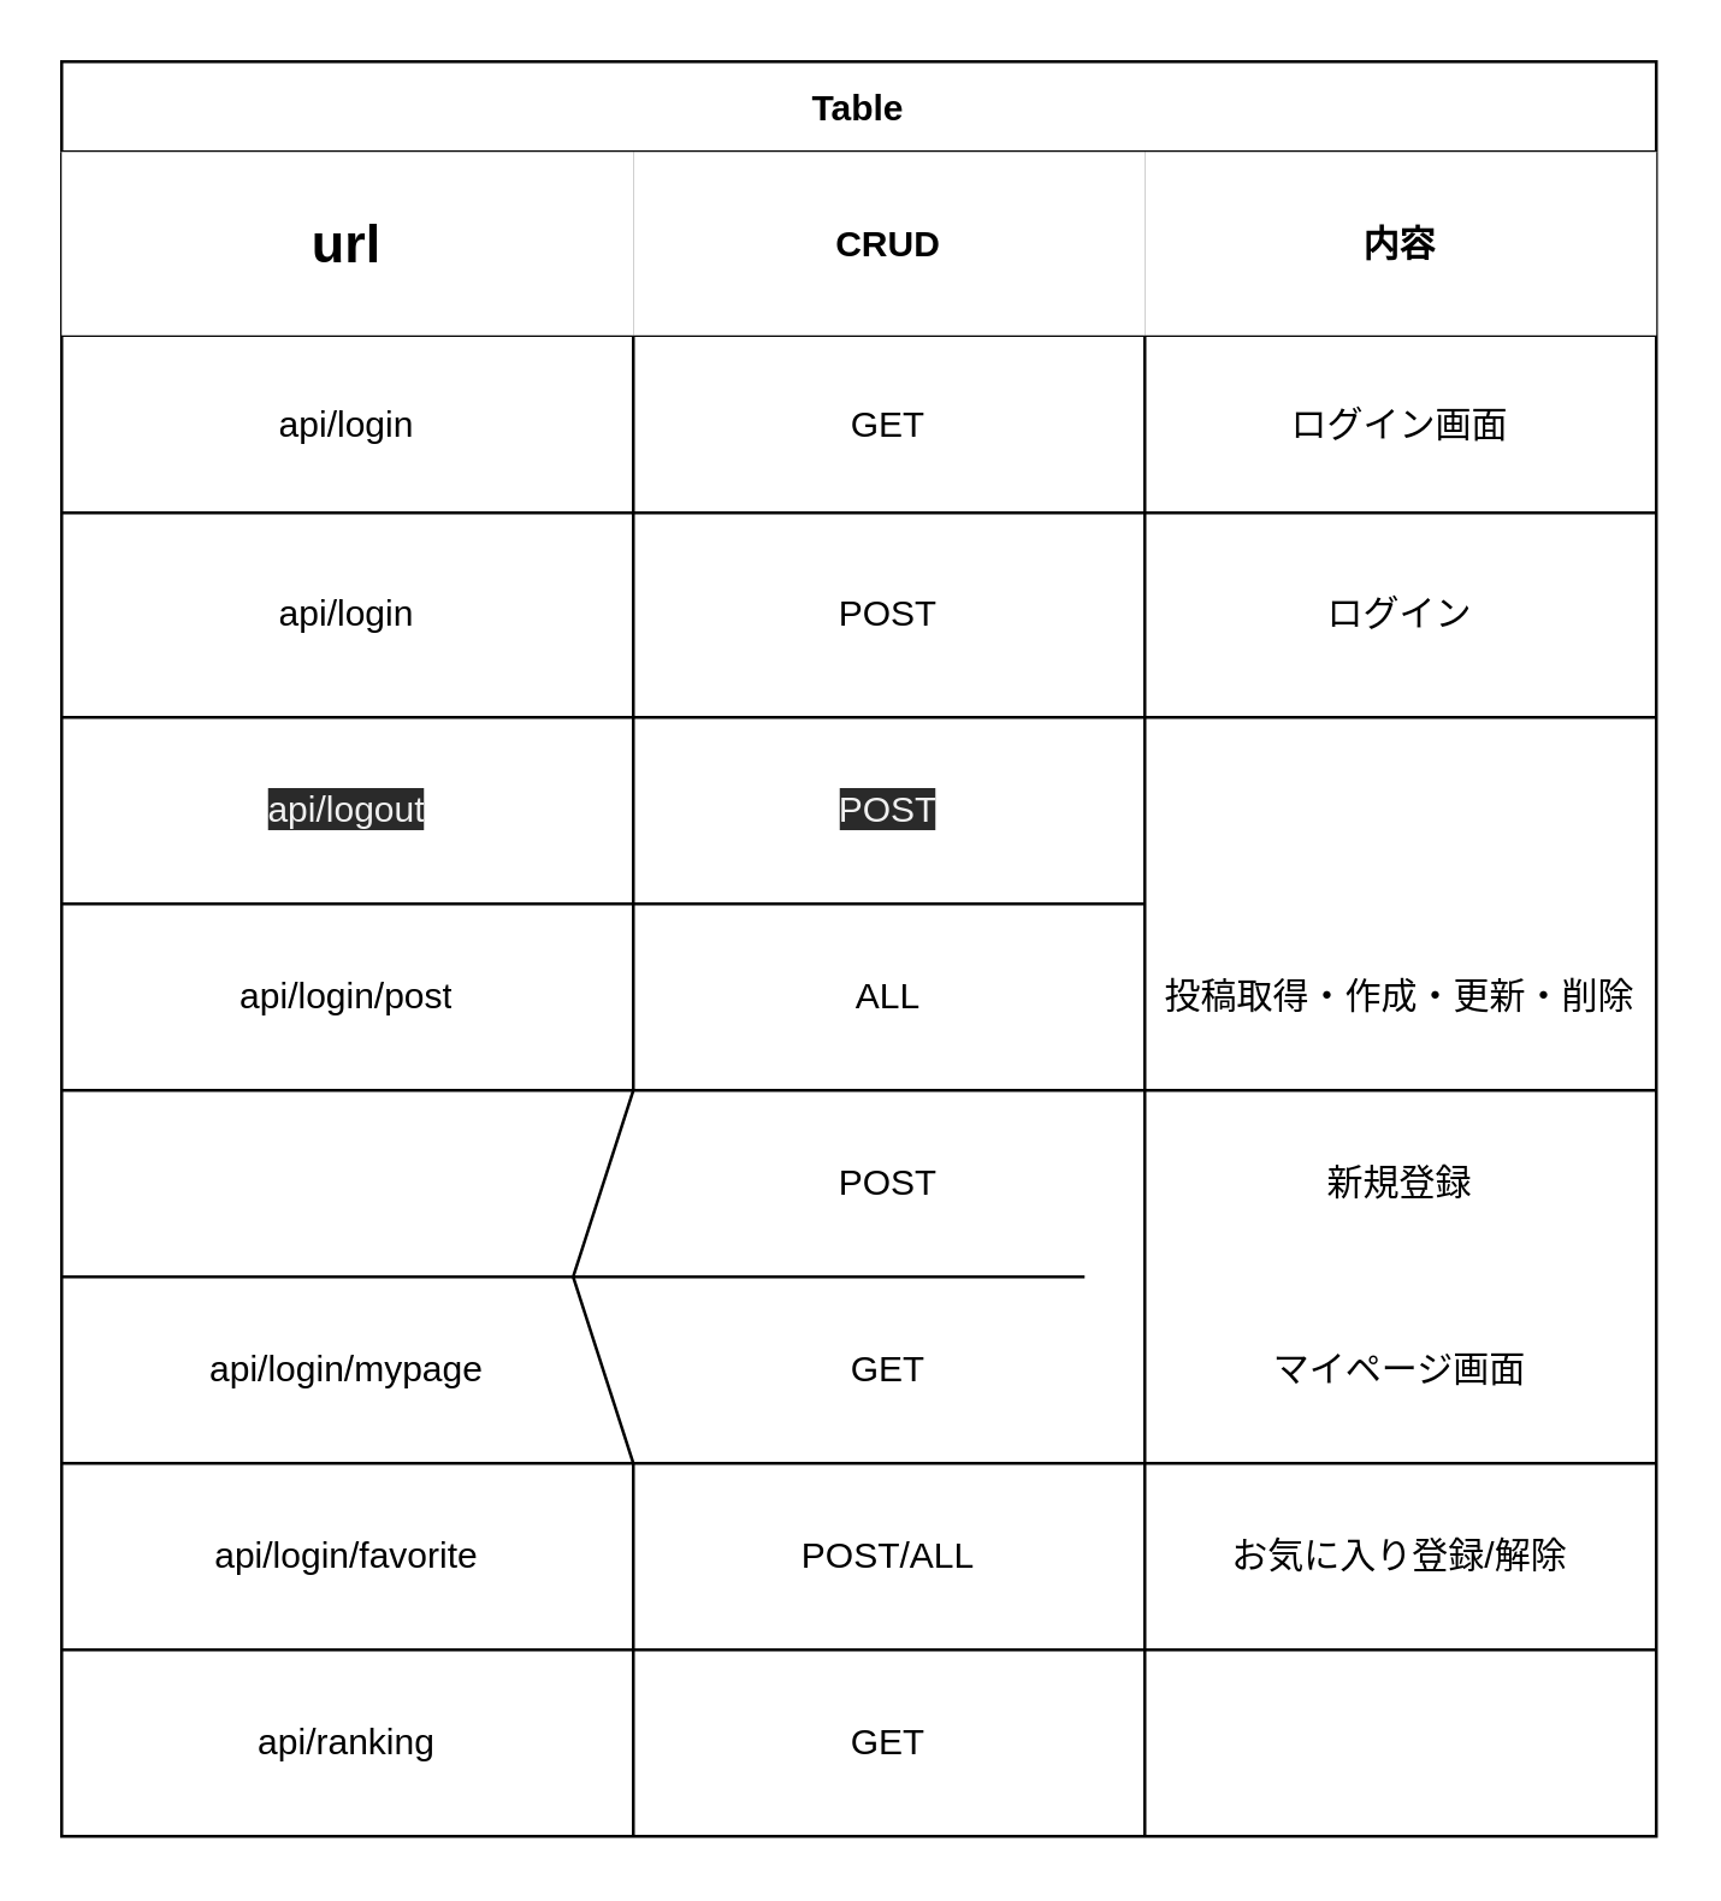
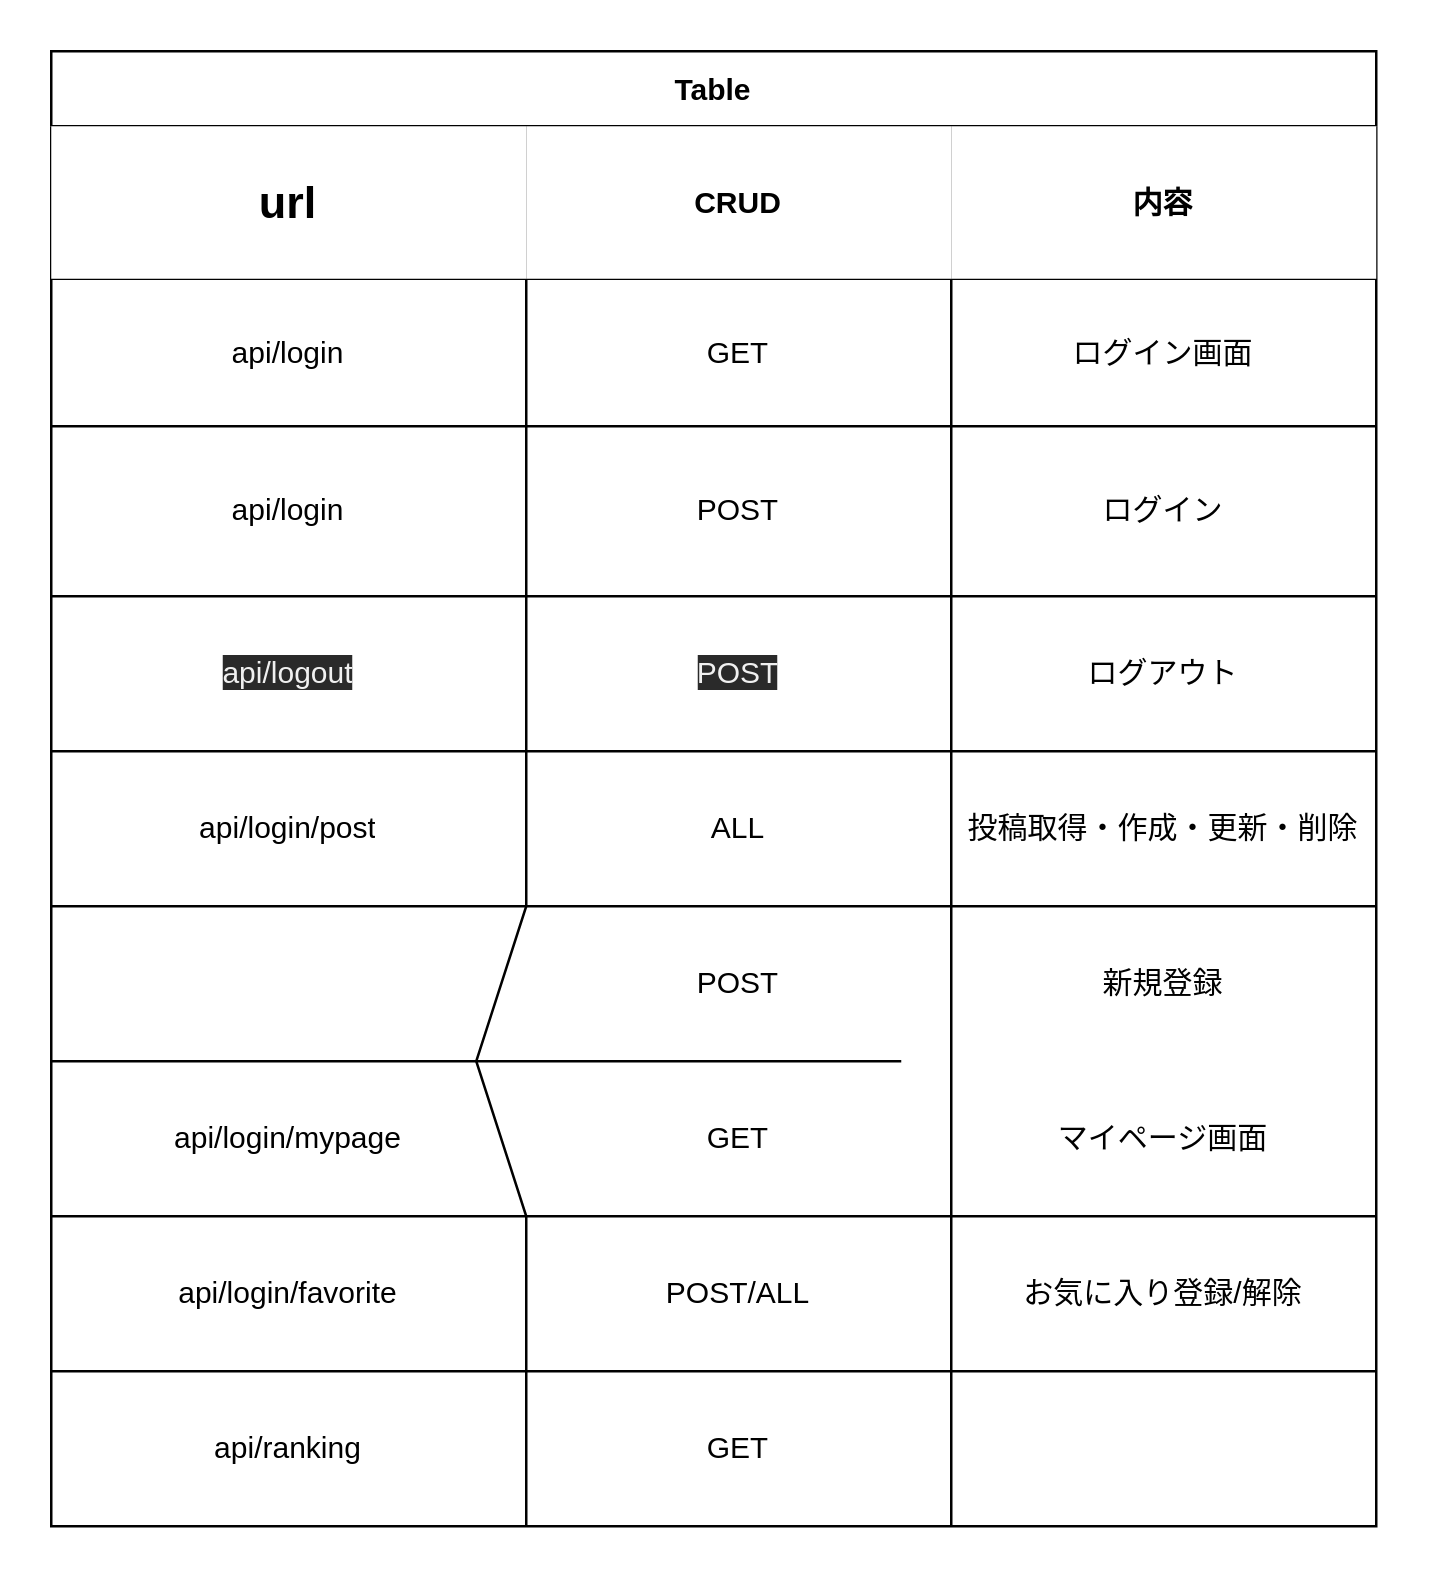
+ <mxCell id="18" value="ログアウト" style="shape=partialRectangle;html=1;whiteSpace=wrap;connectable=0;fillColor=none;top=0;left=0;bottom=0;right=0;overflow=hidden;pointerEvents=1;" parent="15" vertex="1"><mxGeometry x="360" width="170" height="62" as="geometry"><mxRectangle width="170" height="62" as="alternateBounds" /></mxGeometry></mxCell>
